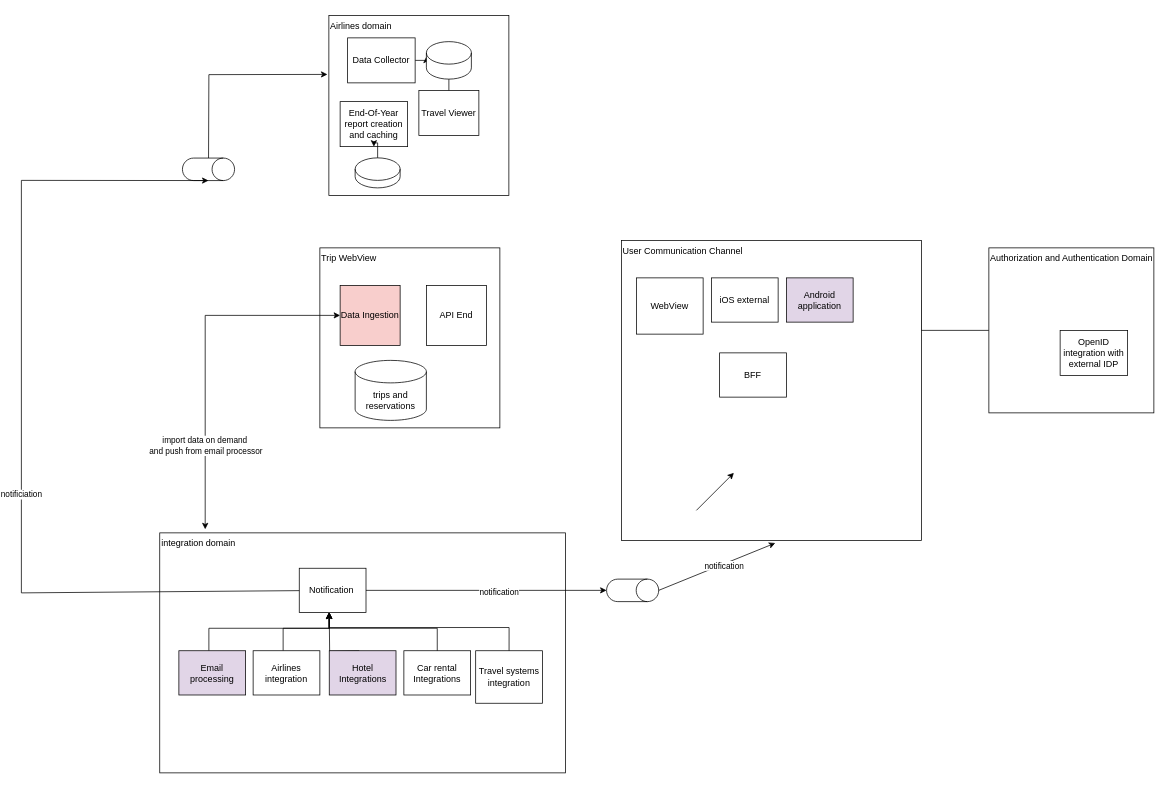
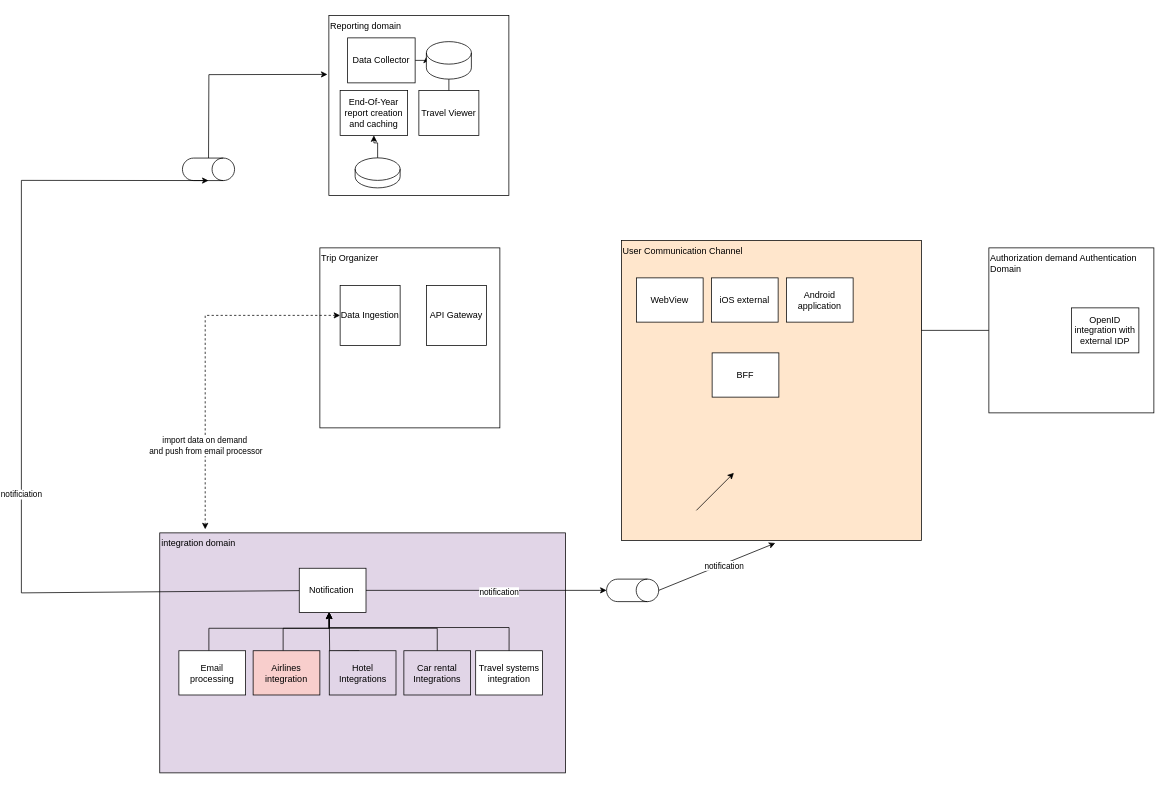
- <mxCell id="4" value="Airlines domain" style="whiteSpace=wrap;html=1;aspect=fixed;align=left;verticalAlign=top;" vertex="1" parent="1"><mxGeometry x="430" y="20" width="240" height="240" as="geometry" /></mxCell>
+ <mxCell id="4" value="Reporting domain" style="whiteSpace=wrap;html=1;aspect=fixed;align=left;verticalAlign=top;" vertex="1" parent="1"><mxGeometry x="430" y="20" width="240" height="240" as="geometry" /></mxCell>
- <mxCell id="24" value="End-Of-Year report creation and caching" style="rounded=0;whiteSpace=wrap;html=1;" vertex="1" parent="1"><mxGeometry x="445" y="135" width="90" height="60" as="geometry" /></mxCell>
+ <mxCell id="24" value="End-Of-Year report creation and caching" style="rounded=0;whiteSpace=wrap;html=1;" vertex="1" parent="1"><mxGeometry x="445" y="120" width="90" height="60" as="geometry" /></mxCell>
- <mxCell id="10" value="User Communication Channel" style="whiteSpace=wrap;html=1;aspect=fixed;align=left;verticalAlign=top;" vertex="1" parent="1"><mxGeometry x="820" y="320" width="400" height="400" as="geometry" /></mxCell>
+ <mxCell id="10" value="User Communication Channel" style="whiteSpace=wrap;html=1;aspect=fixed;align=left;verticalAlign=top;fillColor=#ffe6cc;" vertex="1" parent="1"><mxGeometry x="820" y="320" width="400" height="400" as="geometry" /></mxCell>
- <mxCell id="9" value="Trip WebView" style="whiteSpace=wrap;html=1;aspect=fixed;align=left;verticalAlign=top;" vertex="1" parent="1"><mxGeometry x="418" y="330" width="240" height="240" as="geometry" /></mxCell>
+ <mxCell id="9" value="Trip Organizer" style="whiteSpace=wrap;html=1;aspect=fixed;align=left;verticalAlign=top;" vertex="1" parent="1"><mxGeometry x="418" y="330" width="240" height="240" as="geometry" /></mxCell>
- <mxCell id="3" value="Authorization and Authentication Domain" style="whiteSpace=wrap;html=1;aspect=fixed;align=left;verticalAlign=top;" vertex="1" parent="1"><mxGeometry x="1310" y="330" width="220" height="220" as="geometry" /></mxCell>
+ <mxCell id="3" value="Authorization demand Authentication Domain" style="whiteSpace=wrap;html=1;aspect=fixed;align=left;verticalAlign=top;" vertex="1" parent="1"><mxGeometry x="1310" y="330" width="220" height="220" as="geometry" /></mxCell>
- <mxCell id="13" value="Android application" style="rounded=0;whiteSpace=wrap;html=1;fillColor=#e1d5e7;" vertex="1" parent="1"><mxGeometry x="1040" y="370" width="89" height="59" as="geometry" /></mxCell>
+ <mxCell id="13" value="Android application" style="rounded=0;whiteSpace=wrap;html=1;" vertex="1" parent="1"><mxGeometry x="1040" y="370" width="89" height="59" as="geometry" /></mxCell>
- <mxCell id="11" value="WebView" style="rounded=0;whiteSpace=wrap;html=1;" vertex="1" parent="1"><mxGeometry x="840" y="370" width="89" height="75" as="geometry" /></mxCell>
+ <mxCell id="11" value="WebView" style="rounded=0;whiteSpace=wrap;html=1;" vertex="1" parent="1"><mxGeometry x="840" y="370" width="89" height="59" as="geometry" /></mxCell>
- <mxCell id="21" style="edgeStyle=orthogonalEdgeStyle;rounded=0;orthogonalLoop=1;jettySize=auto;html=1;exitX=0;exitY=0.5;exitDx=0;exitDy=0;entryX=0.112;entryY=-0.015;entryDx=0;entryDy=0;startArrow=classic;startFill=1;entryPerimeter=0;" edge="1" parent="1" source="23" target="27"><mxGeometry relative="1" as="geometry"><mxPoint x="268.21" y="687.16" as="targetPoint" /></mxGeometry></mxCell>
+ <mxCell id="21" style="edgeStyle=orthogonalEdgeStyle;rounded=0;orthogonalLoop=1;jettySize=auto;html=1;exitX=0;exitY=0.5;exitDx=0;exitDy=0;entryX=0.112;entryY=-0.015;entryDx=0;entryDy=0;startArrow=classic;startFill=1;entryPerimeter=0;dashed=1;" edge="1" parent="1" source="23" target="27"><mxGeometry relative="1" as="geometry"><mxPoint x="268.21" y="687.16" as="targetPoint" /></mxGeometry></mxCell>
- <mxCell id="23" value="Data Ingestion" style="whiteSpace=wrap;html=1;aspect=fixed;fillColor=#f8cecc;" vertex="1" parent="1"><mxGeometry x="445" y="380" width="80" height="80" as="geometry" /></mxCell>
+ <mxCell id="23" value="Data Ingestion" style="whiteSpace=wrap;html=1;aspect=fixed;" vertex="1" parent="1"><mxGeometry x="445" y="380" width="80" height="80" as="geometry" /></mxCell>
- <mxCell id="20" value="API End" style="whiteSpace=wrap;html=1;aspect=fixed;" vertex="1" parent="1"><mxGeometry x="560" y="380" width="80" height="80" as="geometry" /></mxCell>
+ <mxCell id="20" value="API Gateway" style="whiteSpace=wrap;html=1;aspect=fixed;" vertex="1" parent="1"><mxGeometry x="560" y="380" width="80" height="80" as="geometry" /></mxCell>
- <mxCell id="5" value="OpenID integration with external IDP" style="rounded=0;whiteSpace=wrap;html=1;" vertex="1" parent="1"><mxGeometry x="1405" y="440" width="90" height="60" as="geometry" /></mxCell>
+ <mxCell id="5" value="OpenID integration with external IDP" style="rounded=0;whiteSpace=wrap;html=1;" vertex="1" parent="1"><mxGeometry x="1420" y="410" width="90" height="60" as="geometry" /></mxCell>
- <mxCell id="14" value="BFF" style="rounded=0;whiteSpace=wrap;html=1;" vertex="1" parent="1"><mxGeometry x="951" y="470" width="89" height="59" as="geometry" /></mxCell>
+ <mxCell id="14" value="BFF" style="rounded=0;whiteSpace=wrap;html=1;" vertex="1" parent="1"><mxGeometry x="941" y="470" width="89" height="59" as="geometry" /></mxCell>
- <mxCell id="19" value="trips and reservations" style="shape=cylinder3;whiteSpace=wrap;html=1;boundedLbl=1;backgroundOutline=1;size=15;" vertex="1" parent="1"><mxGeometry x="465" y="480" width="95" height="80" as="geometry" /></mxCell>
- <mxCell id="27" value="integration domain" style="rounded=0;whiteSpace=wrap;html=1;align=left;verticalAlign=top;" vertex="1" parent="1"><mxGeometry x="204.5" y="710" width="541" height="320" as="geometry" /></mxCell>
+ <mxCell id="27" value="integration domain" style="rounded=0;whiteSpace=wrap;html=1;align=left;verticalAlign=top;fillColor=#e1d5e7;" vertex="1" parent="1"><mxGeometry x="204.5" y="710" width="541" height="320" as="geometry" /></mxCell>
- <mxCell id="33" value="Email processing" style="rounded=0;whiteSpace=wrap;html=1;fillColor=#e1d5e7;" vertex="1" parent="1"><mxGeometry x="230" y="867.16" width="89" height="59" as="geometry" /></mxCell>
+ <mxCell id="33" value="Email processing" style="rounded=0;whiteSpace=wrap;html=1;" vertex="1" parent="1"><mxGeometry x="230" y="867.16" width="89" height="59" as="geometry" /></mxCell>
- <mxCell id="37" value="Airlines integration" style="rounded=0;whiteSpace=wrap;html=1;" vertex="1" parent="1"><mxGeometry x="329" y="867.16" width="89" height="59" as="geometry" /></mxCell>
+ <mxCell id="37" value="Airlines integration" style="rounded=0;whiteSpace=wrap;html=1;fillColor=#f8cecc;" vertex="1" parent="1"><mxGeometry x="329" y="867.16" width="89" height="59" as="geometry" /></mxCell>
- <mxCell id="39" value="Car rental Integrations" style="rounded=0;whiteSpace=wrap;html=1;" vertex="1" parent="1"><mxGeometry x="530" y="867.16" width="89" height="59" as="geometry" /></mxCell>
+ <mxCell id="39" value="Car rental Integrations" style="rounded=0;whiteSpace=wrap;html=1;fillColor=#e1d5e7;" vertex="1" parent="1"><mxGeometry x="530" y="867.16" width="89" height="59" as="geometry" /></mxCell>
- <mxCell id="36" value="Travel systems integration" style="rounded=0;whiteSpace=wrap;html=1;" vertex="1" parent="1"><mxGeometry x="625.75" y="867.16" width="89" height="70" as="geometry" /></mxCell>
+ <mxCell id="36" value="Travel systems integration" style="rounded=0;whiteSpace=wrap;html=1;" vertex="1" parent="1"><mxGeometry x="625.75" y="867.16" width="89" height="59" as="geometry" /></mxCell>
